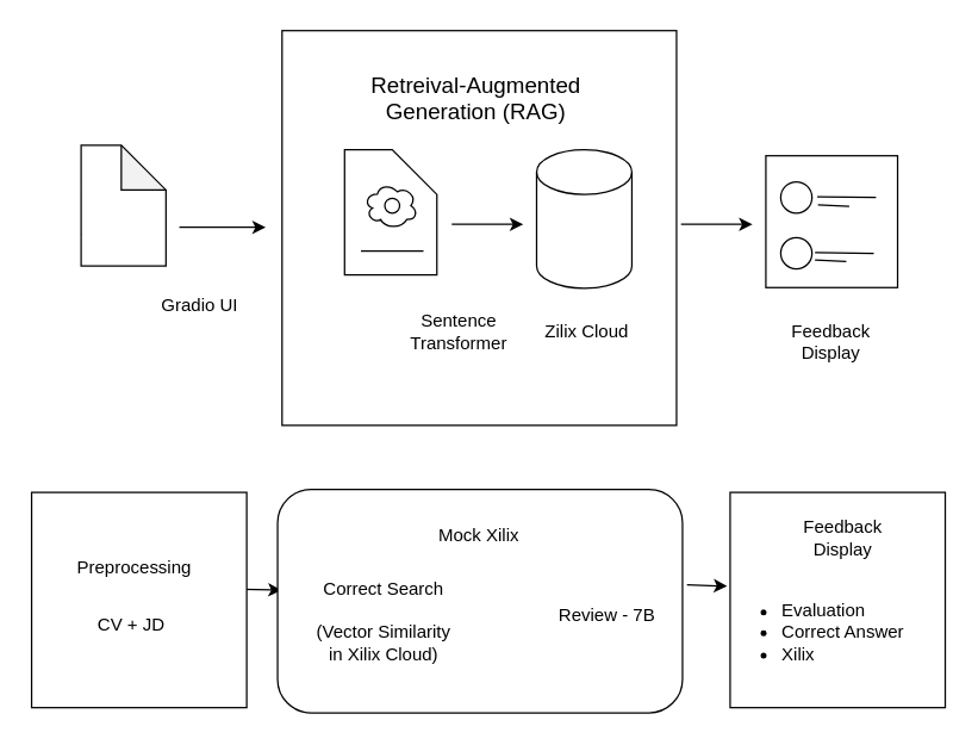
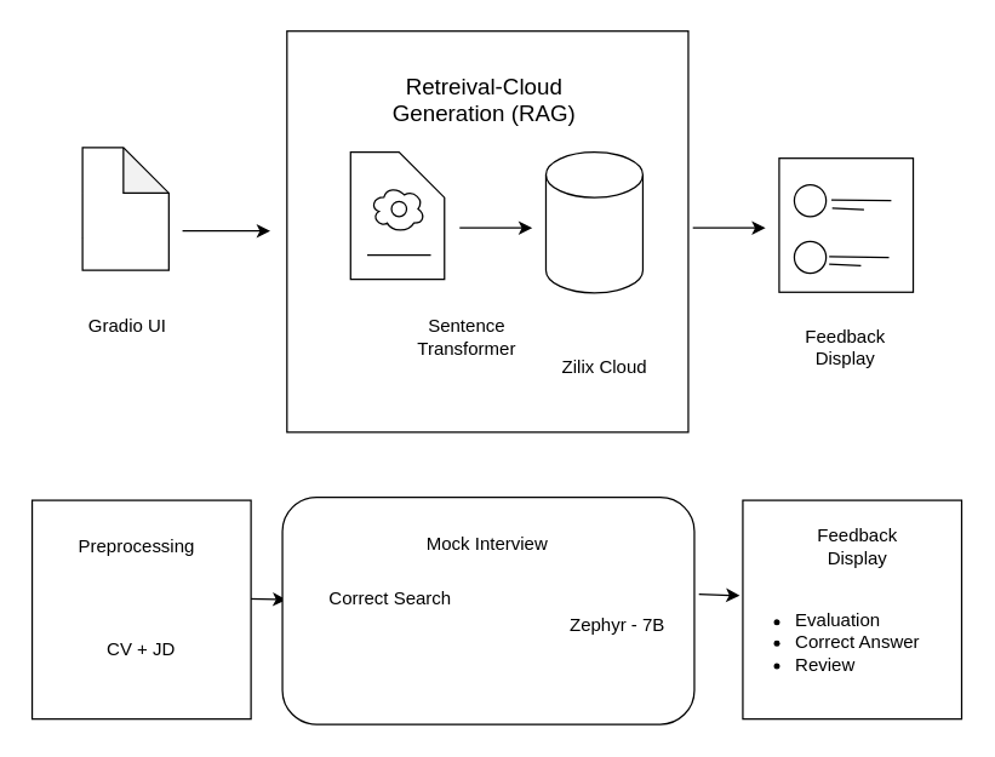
- <mxCell id="16" value="&lt;font style=&quot;font-size: 15px;&quot;&gt;Retreival-Augmented Generation (RAG)&lt;/font&gt;" style="text;html=1;whiteSpace=wrap;strokeColor=none;fillColor=none;align=center;verticalAlign=middle;rounded=0;" vertex="1" parent="1"><mxGeometry x="233" y="38" width="173" height="54" as="geometry" /></mxCell>
+ <mxCell id="16" value="&lt;font style=&quot;font-size: 15px;&quot;&gt;Retreival-Cloud Generation (RAG)&lt;/font&gt;" style="text;html=1;whiteSpace=wrap;strokeColor=none;fillColor=none;align=center;verticalAlign=middle;rounded=0;" vertex="1" parent="1"><mxGeometry x="233" y="38" width="173" height="54" as="geometry" /></mxCell>
- <mxCell id="27" value="Gradio UI" style="text;html=1;whiteSpace=wrap;strokeColor=none;fillColor=none;align=center;verticalAlign=middle;rounded=0;" vertex="1" parent="1"><mxGeometry x="104" y="190" width="60" height="30" as="geometry" /></mxCell>
+ <mxCell id="27" value="Gradio UI" style="text;html=1;whiteSpace=wrap;strokeColor=none;fillColor=none;align=center;verticalAlign=middle;rounded=0;" vertex="1" parent="1"><mxGeometry x="54" y="200" width="60" height="30" as="geometry" /></mxCell>
- <mxCell id="8" value="Zilix Cloud" style="text;html=1;whiteSpace=wrap;strokeColor=none;fillColor=none;align=center;verticalAlign=middle;rounded=0;" vertex="1" parent="1"><mxGeometry x="364" y="207" width="60" height="30" as="geometry" /></mxCell>
+ <mxCell id="8" value="Zilix Cloud" style="text;html=1;whiteSpace=wrap;strokeColor=none;fillColor=none;align=center;verticalAlign=middle;rounded=0;" vertex="1" parent="1"><mxGeometry x="369" y="227" width="60" height="30" as="geometry" /></mxCell>
- <mxCell id="33" value="Mock Xilix" style="text;html=1;whiteSpace=wrap;strokeColor=none;fillColor=none;align=center;verticalAlign=middle;rounded=0;" vertex="1" parent="1"><mxGeometry x="270.25" y="344" width="102.5" height="30" as="geometry" /></mxCell>
+ <mxCell id="33" value="Mock Interview" style="text;html=1;whiteSpace=wrap;strokeColor=none;fillColor=none;align=center;verticalAlign=middle;rounded=0;" vertex="1" parent="1"><mxGeometry x="270.25" y="344" width="102.5" height="30" as="geometry" /></mxCell>
- <mxCell id="31" value="Preprocessing" style="text;html=1;whiteSpace=wrap;strokeColor=none;fillColor=none;align=center;verticalAlign=middle;rounded=0;" vertex="1" parent="1"><mxGeometry x="60" y="366" width="60" height="30" as="geometry" /></mxCell>
+ <mxCell id="31" value="Preprocessing" style="text;html=1;whiteSpace=wrap;strokeColor=none;fillColor=none;align=center;verticalAlign=middle;rounded=0;" vertex="1" parent="1"><mxGeometry x="60" y="346" width="60" height="30" as="geometry" /></mxCell>
- <mxCell id="37" value="Review - 7B" style="text;html=1;whiteSpace=wrap;strokeColor=none;fillColor=none;align=center;verticalAlign=middle;rounded=0;" vertex="1" parent="1"><mxGeometry x="355.5" y="398" width="102.5" height="30" as="geometry" /></mxCell>
+ <mxCell id="37" value="Zephyr - 7B" style="text;html=1;whiteSpace=wrap;strokeColor=none;fillColor=none;align=center;verticalAlign=middle;rounded=0;" vertex="1" parent="1"><mxGeometry x="355.5" y="398" width="102.5" height="30" as="geometry" /></mxCell>
- <mxCell id="32" value="CV + JD" style="text;html=1;whiteSpace=wrap;strokeColor=none;fillColor=none;align=center;verticalAlign=middle;rounded=0;" vertex="1" parent="1"><mxGeometry x="58" y="404" width="60" height="30" as="geometry" /></mxCell>
+ <mxCell id="32" value="CV + JD" style="text;html=1;whiteSpace=wrap;strokeColor=none;fillColor=none;align=center;verticalAlign=middle;rounded=0;" vertex="1" parent="1"><mxGeometry x="63" y="414" width="60" height="30" as="geometry" /></mxCell>
- <mxCell id="39" value="&lt;ul&gt;&lt;li&gt;Evaluation&lt;/li&gt;&lt;li&gt;Correct Answer&lt;/li&gt;&lt;li&gt;Xilix&lt;/li&gt;&lt;/ul&gt;" style="text;html=1;whiteSpace=wrap;strokeColor=none;fillColor=none;align=left;verticalAlign=middle;rounded=0;" vertex="1" parent="1"><mxGeometry x="483" y="386" width="137" height="76" as="geometry" /></mxCell>
+ <mxCell id="39" value="&lt;ul&gt;&lt;li&gt;Evaluation&lt;/li&gt;&lt;li&gt;Correct Answer&lt;/li&gt;&lt;li&gt;Review&lt;/li&gt;&lt;/ul&gt;" style="text;html=1;whiteSpace=wrap;strokeColor=none;fillColor=none;align=left;verticalAlign=middle;rounded=0;" vertex="1" parent="1"><mxGeometry x="483" y="386" width="137" height="76" as="geometry" /></mxCell>
- <mxCell id="36" value="(Vector Similarity in Xilix Cloud)" style="text;html=1;whiteSpace=wrap;strokeColor=none;fillColor=none;align=center;verticalAlign=middle;rounded=0;" vertex="1" parent="1"><mxGeometry x="206" y="416" width="102.5" height="30" as="geometry" /></mxCell>
